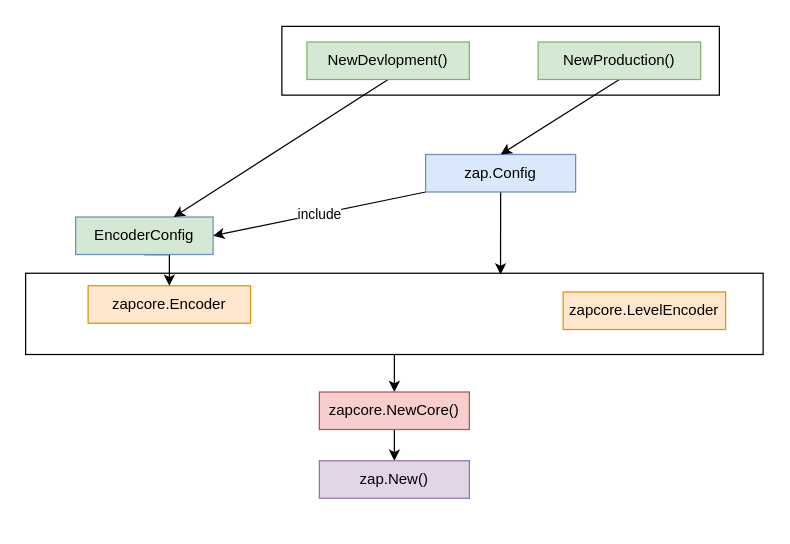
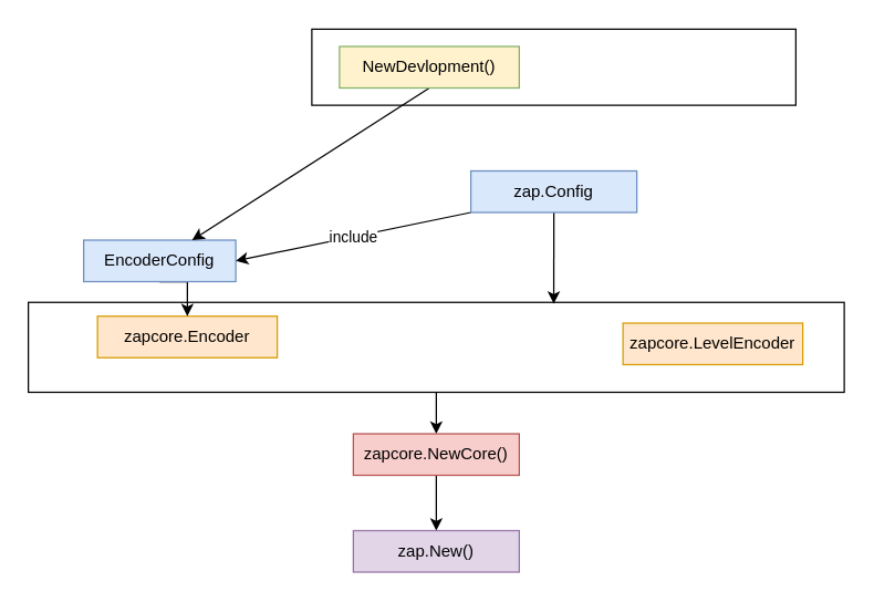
- <mxCell id="16" value="NewDevlopment()" style="rounded=0;whiteSpace=wrap;html=1;fillColor=#d5e8d4;strokeColor=#82b366;" vertex="1" parent="1"><mxGeometry x="245" y="33" width="130" height="30" as="geometry" /></mxCell>
+ <mxCell id="16" value="NewDevlopment()" style="rounded=0;whiteSpace=wrap;html=1;fillColor=#fff2cc;strokeColor=#82b366;" vertex="1" parent="1"><mxGeometry x="245" y="33" width="130" height="30" as="geometry" /></mxCell>
- <mxCell id="18" value="NewProduction()" style="rounded=0;whiteSpace=wrap;html=1;fillColor=#d5e8d4;strokeColor=#82b366;" vertex="1" parent="1"><mxGeometry x="430" y="33" width="130" height="30" as="geometry" /></mxCell>
- <mxCell id="17" style="edgeStyle=none;rounded=0;orthogonalLoop=1;jettySize=auto;html=1;exitX=0.5;exitY=1;exitDx=0;exitDy=0;entryX=0.5;entryY=0;entryDx=0;entryDy=0;" edge="1" parent="1" source="18" target="14"><mxGeometry relative="1" as="geometry" /></mxCell>
- <mxCell id="8" value="EncoderConfig" style="rounded=0;whiteSpace=wrap;html=1;fillColor=#d5e8d4;strokeColor=#6c8ebf;" vertex="1" parent="1"><mxGeometry x="60" y="173" width="110" height="30" as="geometry" /></mxCell>
+ <mxCell id="8" value="EncoderConfig" style="rounded=0;whiteSpace=wrap;html=1;fillColor=#dae8fc;strokeColor=#6c8ebf;" vertex="1" parent="1"><mxGeometry x="60" y="173" width="110" height="30" as="geometry" /></mxCell>
- <mxCell id="11" value="zap.New()" style="rounded=0;whiteSpace=wrap;html=1;fillColor=#e1d5e7;strokeColor=#9673a6;" vertex="1" parent="1"><mxGeometry x="255" y="368" width="120" height="30" as="geometry" /></mxCell>
+ <mxCell id="11" value="zap.New()" style="rounded=0;whiteSpace=wrap;html=1;fillColor=#e1d5e7;strokeColor=#9673a6;" vertex="1" parent="1"><mxGeometry x="255" y="383" width="120" height="30" as="geometry" /></mxCell>
